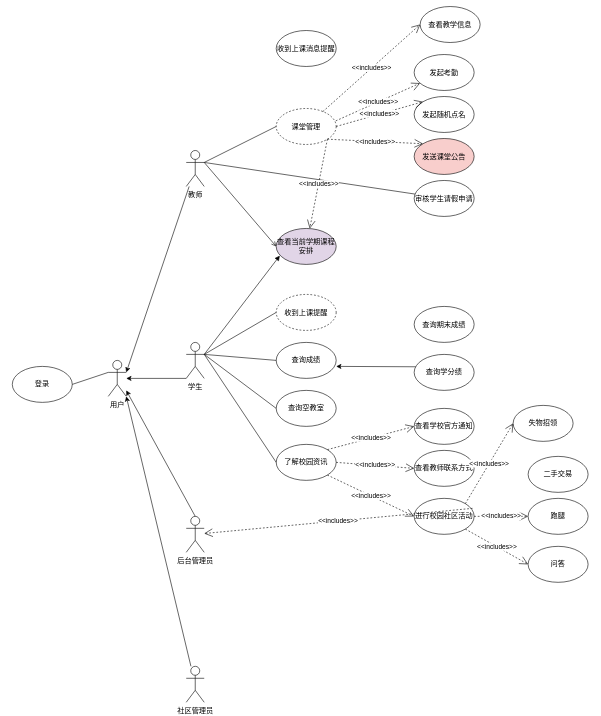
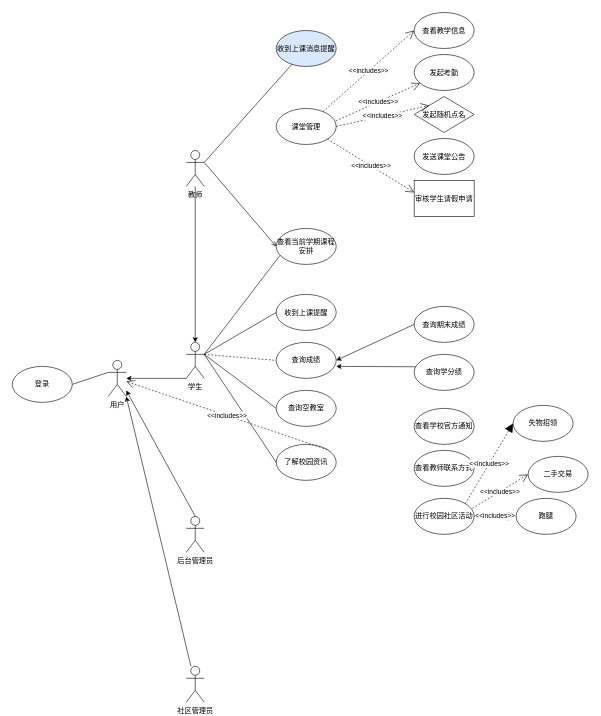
- <mxCell id="18" value="查看教学信息" style="ellipse;whiteSpace=wrap;html=1;" vertex="1" parent="1"><mxGeometry x="700" y="10" width="100" height="60" as="geometry" /></mxCell>
+ <mxCell id="18" value="查看教学信息" style="ellipse;whiteSpace=wrap;html=1;" vertex="1" parent="1"><mxGeometry x="690" y="20" width="100" height="60" as="geometry" /></mxCell>
- <mxCell id="12" value="收到上课消息提醒" style="ellipse;whiteSpace=wrap;html=1;" vertex="1" parent="1"><mxGeometry x="460" y="50" width="100" height="60" as="geometry" /></mxCell>
+ <mxCell id="12" value="收到上课消息提醒" style="ellipse;whiteSpace=wrap;html=1;fillColor=#dae8fc;" vertex="1" parent="1"><mxGeometry x="460" y="50" width="100" height="60" as="geometry" /></mxCell>
- <mxCell id="20" value="发起随机点名" style="ellipse;whiteSpace=wrap;html=1;" vertex="1" parent="1"><mxGeometry x="690" y="160" width="100" height="60" as="geometry" /></mxCell>
+ <mxCell id="20" value="发起随机点名" style="rhombus;whiteSpace=wrap;html=1;" vertex="1" parent="1"><mxGeometry x="690" y="160" width="100" height="60" as="geometry" /></mxCell>
- <mxCell id="17" value="课堂管理" style="ellipse;whiteSpace=wrap;html=1;dashed=1;" vertex="1" parent="1"><mxGeometry x="460" y="180" width="100" height="60" as="geometry" /></mxCell>
+ <mxCell id="17" value="课堂管理" style="ellipse;whiteSpace=wrap;html=1;" vertex="1" parent="1"><mxGeometry x="460" y="180" width="100" height="60" as="geometry" /></mxCell>
- <mxCell id="26" value="&amp;lt;&amp;lt;includes&amp;gt;&amp;gt;" style="endArrow=open;endSize=12;dashed=1;html=1;rounded=0;exitX=1;exitY=1;exitDx=0;exitDy=0;entryX=0;entryY=0;entryDx=0;entryDy=0;" edge="1" parent="1" source="17" target="21"><mxGeometry width="160" relative="1" as="geometry"><mxPoint x="600" y="70" as="sourcePoint" /><mxPoint x="690" y="70" as="targetPoint" /></mxGeometry></mxCell>
- <mxCell id="28" value="" style="endArrow=none;html=1;rounded=0;exitX=1;exitY=0.333;exitDx=0;exitDy=0;exitPerimeter=0;entryX=0;entryY=0.5;entryDx=0;entryDy=0;" edge="1" parent="1" source="2" target="17"><mxGeometry width="50" height="50" relative="1" as="geometry"><mxPoint x="330" y="100" as="sourcePoint" /><mxPoint x="472" y="122" as="targetPoint" /></mxGeometry></mxCell>
- <mxCell id="21" value="发送课堂公告" style="ellipse;whiteSpace=wrap;html=1;fillColor=#f8cecc;" vertex="1" parent="1"><mxGeometry x="690" y="230" width="100" height="60" as="geometry" /></mxCell>
+ <mxCell id="21" value="发送课堂公告" style="ellipse;whiteSpace=wrap;html=1;" vertex="1" parent="1"><mxGeometry x="690" y="230" width="100" height="60" as="geometry" /></mxCell>
- <mxCell id="16" value="" style="endArrow=none;html=1;rounded=0;exitX=1;exitY=0.333;exitDx=0;exitDy=0;exitPerimeter=0;" edge="1" parent="1" source="2" target="22"><mxGeometry width="50" height="50" relative="1" as="geometry"><mxPoint x="330" y="100" as="sourcePoint" /><mxPoint x="470" y="40" as="targetPoint" /></mxGeometry></mxCell>
+ <mxCell id="16" value="" style="endArrow=none;html=1;rounded=0;exitX=1;exitY=0.333;exitDx=0;exitDy=0;exitPerimeter=0;" edge="1" parent="1" source="2" target="12"><mxGeometry width="50" height="50" relative="1" as="geometry"><mxPoint x="330" y="100" as="sourcePoint" /><mxPoint x="470" y="40" as="targetPoint" /></mxGeometry></mxCell>
- <mxCell id="27" value="&amp;lt;&amp;lt;includes&amp;gt;&amp;gt;" style="endArrow=open;endSize=12;dashed=1;html=1;rounded=0;exitX=1;exitY=1;exitDx=0;exitDy=0;" edge="1" parent="1" source="17" target="7"><mxGeometry width="160" relative="1" as="geometry"><mxPoint x="610" y="80" as="sourcePoint" /><mxPoint x="700" y="80" as="targetPoint" /></mxGeometry></mxCell>
+ <mxCell id="27" value="&amp;lt;&amp;lt;includes&amp;gt;&amp;gt;" style="endArrow=open;endSize=12;dashed=1;html=1;rounded=0;exitX=1;exitY=1;exitDx=0;exitDy=0;entryX=0;entryY=0.333;entryDx=0;entryDy=0;entryPerimeter=0;" edge="1" parent="1" source="17" target="22"><mxGeometry width="160" relative="1" as="geometry"><mxPoint x="610" y="80" as="sourcePoint" /><mxPoint x="700" y="80" as="targetPoint" /></mxGeometry></mxCell>
- <mxCell id="22" value="审核学生请假申请" style="ellipse;whiteSpace=wrap;html=1;" vertex="1" parent="1"><mxGeometry x="690" y="300" width="100" height="60" as="geometry" /></mxCell>
+ <mxCell id="22" value="审核学生请假申请" style="whiteSpace=wrap;html=1;rounded=0;" vertex="1" parent="1"><mxGeometry x="690" y="300" width="100" height="60" as="geometry" /></mxCell>
- <mxCell id="7" value="查看当前学期课程安排" style="ellipse;whiteSpace=wrap;html=1;fillColor=#e1d5e7;" vertex="1" parent="1"><mxGeometry x="460" y="380" width="100" height="60" as="geometry" /></mxCell>
+ <mxCell id="7" value="查看当前学期课程安排" style="ellipse;whiteSpace=wrap;html=1;" vertex="1" parent="1"><mxGeometry x="460" y="380" width="100" height="60" as="geometry" /></mxCell>
- <mxCell id="30" value="" style="endArrow=block;html=1;rounded=0;exitX=1;exitY=0.333;exitDx=0;exitDy=0;exitPerimeter=0;entryX=0.06;entryY=0.756;entryDx=0;entryDy=0;entryPerimeter=0;" edge="1" parent="1" source="4" target="7"><mxGeometry width="50" height="50" relative="1" as="geometry"><mxPoint x="350" y="280" as="sourcePoint" /><mxPoint x="470" y="420" as="targetPoint" /></mxGeometry></mxCell>
+ <mxCell id="30" value="" style="endArrow=none;html=1;rounded=0;exitX=1;exitY=0.333;exitDx=0;exitDy=0;exitPerimeter=0;entryX=0.06;entryY=0.756;entryDx=0;entryDy=0;entryPerimeter=0;" edge="1" parent="1" source="4" target="7"><mxGeometry width="50" height="50" relative="1" as="geometry"><mxPoint x="350" y="280" as="sourcePoint" /><mxPoint x="470" y="420" as="targetPoint" /></mxGeometry></mxCell>
- <mxCell id="13" style="rounded=0;orthogonalLoop=1;jettySize=auto;html=1;entryX=1;entryY=0.333;entryDx=0;entryDy=0;entryPerimeter=0;" edge="1" parent="1" source="2" target="5"><mxGeometry relative="1" as="geometry" /></mxCell>
+ <mxCell id="13" style="rounded=0;orthogonalLoop=1;jettySize=auto;html=1;" edge="1" parent="1" source="2" target="4"><mxGeometry relative="1" as="geometry" /></mxCell>
- <mxCell id="29" value="收到上课提醒" style="ellipse;whiteSpace=wrap;html=1;dashed=1;" vertex="1" parent="1"><mxGeometry x="460" y="490" width="100" height="60" as="geometry" /></mxCell>
+ <mxCell id="29" value="收到上课提醒" style="ellipse;whiteSpace=wrap;html=1;" vertex="1" parent="1"><mxGeometry x="460" y="490" width="100" height="60" as="geometry" /></mxCell>
+ <mxCell id="34" style="rounded=0;orthogonalLoop=1;jettySize=auto;html=1;exitX=0;exitY=0.5;exitDx=0;exitDy=0;entryX=1;entryY=0.5;entryDx=0;entryDy=0;" edge="1" parent="1" source="35" target="32"><mxGeometry relative="1" as="geometry" /></mxCell>
- <mxCell id="38" value="" style="endArrow=none;html=1;rounded=0;exitX=1;exitY=0.333;exitDx=0;exitDy=0;exitPerimeter=0;entryX=0;entryY=0.5;entryDx=0;entryDy=0;" edge="1" parent="1" source="4" target="32"><mxGeometry width="50" height="50" relative="1" as="geometry"><mxPoint x="350" y="600" as="sourcePoint" /><mxPoint x="470" y="530" as="targetPoint" /></mxGeometry></mxCell>
+ <mxCell id="38" value="" style="endArrow=none;html=1;rounded=0;exitX=1;exitY=0.333;exitDx=0;exitDy=0;exitPerimeter=0;entryX=0;entryY=0.5;entryDx=0;entryDy=0;dashed=1;" edge="1" parent="1" source="4" target="32"><mxGeometry width="50" height="50" relative="1" as="geometry"><mxPoint x="350" y="600" as="sourcePoint" /><mxPoint x="470" y="530" as="targetPoint" /></mxGeometry></mxCell>
- <mxCell id="52" value="&amp;lt;&amp;lt;includes&amp;gt;&amp;gt;" style="endArrow=open;endSize=12;dashed=1;html=1;rounded=0;exitX=1;exitY=0;exitDx=0;exitDy=0;entryX=0;entryY=0.5;entryDx=0;entryDy=0;" edge="1" parent="1" source="44" target="48"><mxGeometry width="160" relative="1" as="geometry"><mxPoint x="555" y="801" as="sourcePoint" /><mxPoint x="700" y="870" as="targetPoint" /></mxGeometry></mxCell>
+ <mxCell id="52" value="&amp;lt;&amp;lt;includes&amp;gt;&amp;gt;" style="endArrow=block;endSize=12;dashed=1;html=1;rounded=0;exitX=1;exitY=0;exitDx=0;exitDy=0;entryX=0;entryY=0.5;entryDx=0;entryDy=0;" edge="1" parent="1" source="44" target="48"><mxGeometry width="160" relative="1" as="geometry"><mxPoint x="555" y="801" as="sourcePoint" /><mxPoint x="700" y="870" as="targetPoint" /></mxGeometry></mxCell>
- <mxCell id="45" value="&amp;lt;&amp;lt;includes&amp;gt;&amp;gt;" style="endArrow=open;endSize=12;dashed=1;html=1;rounded=0;exitX=1;exitY=0;exitDx=0;exitDy=0;entryX=0;entryY=0.5;entryDx=0;entryDy=0;" edge="1" parent="1" source="40" target="42"><mxGeometry width="160" relative="1" as="geometry"><mxPoint x="570" y="420" as="sourcePoint" /><mxPoint x="700" y="420" as="targetPoint" /></mxGeometry></mxCell>
+ <mxCell id="45" value="&amp;lt;&amp;lt;includes&amp;gt;&amp;gt;" style="endArrow=open;endSize=12;dashed=1;html=1;rounded=0;exitX=1;exitY=0;exitDx=0;exitDy=0;" edge="1" parent="1" source="40" target="5"><mxGeometry width="160" relative="1" as="geometry"><mxPoint x="570" y="420" as="sourcePoint" /><mxPoint x="700" y="420" as="targetPoint" /></mxGeometry></mxCell>
- <mxCell id="46" value="&amp;lt;&amp;lt;includes&amp;gt;&amp;gt;" style="endArrow=open;endSize=12;dashed=1;html=1;rounded=0;exitX=1;exitY=0.5;exitDx=0;exitDy=0;entryX=0;entryY=0.5;entryDx=0;entryDy=0;" edge="1" parent="1" source="40" target="43"><mxGeometry width="160" relative="1" as="geometry"><mxPoint x="555" y="759" as="sourcePoint" /><mxPoint x="700" y="720" as="targetPoint" /></mxGeometry></mxCell>
- <mxCell id="47" value="&amp;lt;&amp;lt;includes&amp;gt;&amp;gt;" style="endArrow=open;endSize=12;dashed=1;html=1;rounded=0;exitX=1;exitY=1;exitDx=0;exitDy=0;entryX=0;entryY=0.5;entryDx=0;entryDy=0;" edge="1" parent="1" source="40" target="44"><mxGeometry width="160" relative="1" as="geometry"><mxPoint x="565" y="769" as="sourcePoint" /><mxPoint x="710" y="730" as="targetPoint" /></mxGeometry></mxCell>
- <mxCell id="50" value="跑腿" style="ellipse;whiteSpace=wrap;html=1;" vertex="1" parent="1"><mxGeometry x="880" y="830" width="100" height="60" as="geometry" /></mxCell>
+ <mxCell id="50" value="跑腿" style="ellipse;whiteSpace=wrap;html=1;" vertex="1" parent="1"><mxGeometry x="860" y="830" width="100" height="60" as="geometry" /></mxCell>
- <mxCell id="53" value="&amp;lt;&amp;lt;includes&amp;gt;&amp;gt;" style="endArrow=open;endSize=12;dashed=1;html=1;rounded=0;exitX=0.973;exitY=0.278;exitDx=0;exitDy=0;exitPerimeter=0;" edge="1" parent="1" source="44" target="8"><mxGeometry width="160" relative="1" as="geometry"><mxPoint x="785" y="849" as="sourcePoint" /><mxPoint x="890" y="720" as="targetPoint" /></mxGeometry></mxCell>
+ <mxCell id="53" value="&amp;lt;&amp;lt;includes&amp;gt;&amp;gt;" style="endArrow=open;endSize=12;dashed=1;html=1;rounded=0;exitX=0.973;exitY=0.278;exitDx=0;exitDy=0;entryX=0;entryY=0.5;entryDx=0;entryDy=0;exitPerimeter=0;" edge="1" parent="1" source="44" target="49"><mxGeometry width="160" relative="1" as="geometry"><mxPoint x="785" y="849" as="sourcePoint" /><mxPoint x="890" y="720" as="targetPoint" /></mxGeometry></mxCell>
- <mxCell id="55" value="&amp;lt;&amp;lt;includes&amp;gt;&amp;gt;" style="endArrow=open;endSize=12;dashed=1;html=1;rounded=0;exitX=1;exitY=1;exitDx=0;exitDy=0;entryX=0;entryY=0.5;entryDx=0;entryDy=0;" edge="1" parent="1" source="44" target="51"><mxGeometry width="160" relative="1" as="geometry"><mxPoint x="805" y="869" as="sourcePoint" /><mxPoint x="910" y="740" as="targetPoint" /></mxGeometry></mxCell>
- <mxCell id="51" value="问答" style="ellipse;whiteSpace=wrap;html=1;" vertex="1" parent="1"><mxGeometry x="880" y="910" width="100" height="60" as="geometry" /></mxCell>
